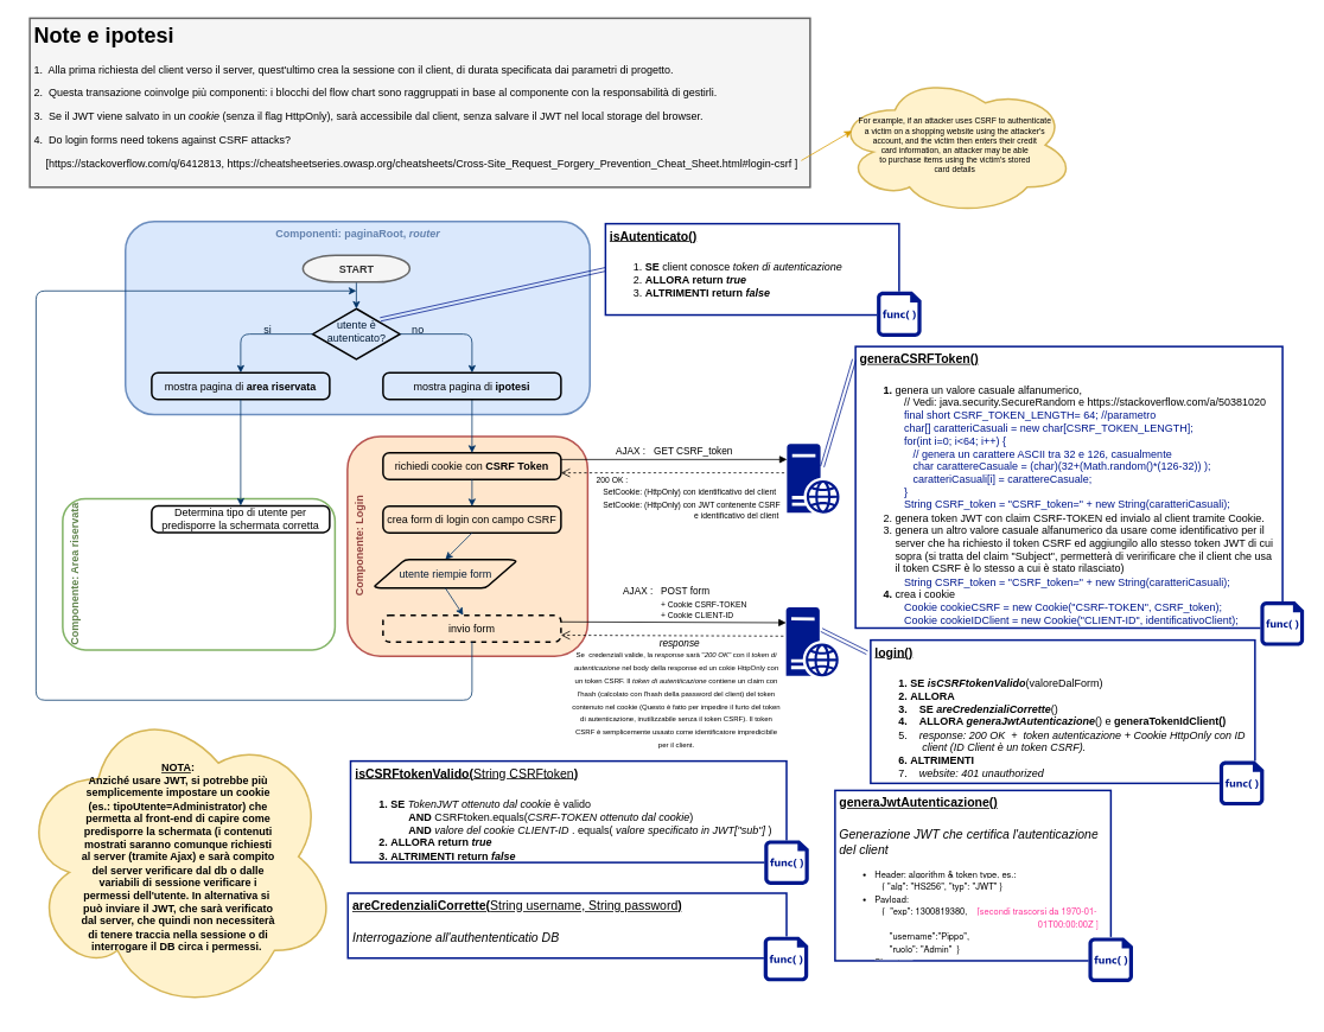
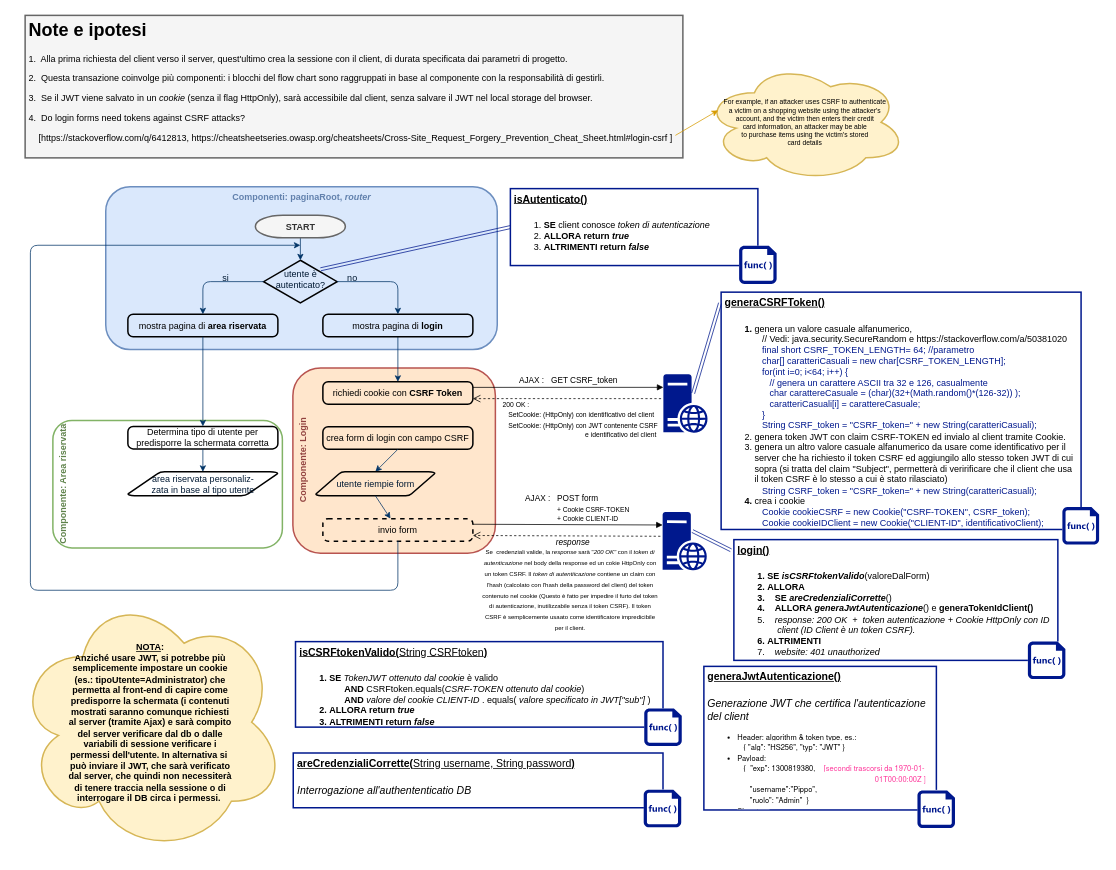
- <mxCell id="77" value="mostra pagina di&amp;nbsp;&lt;b&gt;ipotesi&lt;/b&gt;" style="rounded=1;whiteSpace=wrap;html=1;absoluteArcSize=1;arcSize=14;strokeWidth=2;shadow=0;fillColor=none;gradientColor=none;" parent="1" vertex="1"><mxGeometry x="430" y="418.5" width="200" height="30" as="geometry" /></mxCell>
+ <mxCell id="77" value="mostra pagina di&amp;nbsp;&lt;b&gt;login&lt;/b&gt;" style="rounded=1;whiteSpace=wrap;html=1;absoluteArcSize=1;arcSize=14;strokeWidth=2;shadow=0;fillColor=none;gradientColor=none;" parent="1" vertex="1"><mxGeometry x="430" y="418.5" width="200" height="30" as="geometry" /></mxCell>
- <mxCell id="28" style="fontColor=#001933;fontStyle=1;strokeColor=#003366;strokeWidth=1;html=1;exitX=0.5;exitY=1;exitDx=0;exitDy=0;entryX=0.5;entryY=0;entryDx=0;entryDy=0;" parent="1" source="26" target="14" edge="1"><mxGeometry relative="1" as="geometry"><mxPoint x="540" y="488.5" as="sourcePoint" /><mxPoint x="540" y="518.5" as="targetPoint" /></mxGeometry></mxCell>
+ <mxCell id="70" style="fontColor=#001933;fontStyle=1;strokeColor=#003366;strokeWidth=1;html=1;entryX=0.5;entryY=0;entryDx=0;entryDy=0;entryPerimeter=0;exitX=0.5;exitY=1;exitDx=0;exitDy=0;" parent="1" source="65" target="69" edge="1"><mxGeometry relative="1" as="geometry"><mxPoint x="280" y="602" as="sourcePoint" /><mxPoint x="300" y="622" as="targetPoint" /></mxGeometry></mxCell>
+ <mxCell id="69" value="area riservata personaliz-&lt;br&gt;zata in base al tipo utente" style="shape=mxgraph.flowchart.data;fillColor=none;strokeColor=#000000;strokeWidth=2;gradientColor=none;gradientDirection=north;fontColor=#001933;fontStyle=0;html=1;" parent="1" vertex="1"><mxGeometry x="170" y="628.5" width="200" height="32" as="geometry" /></mxCell>
